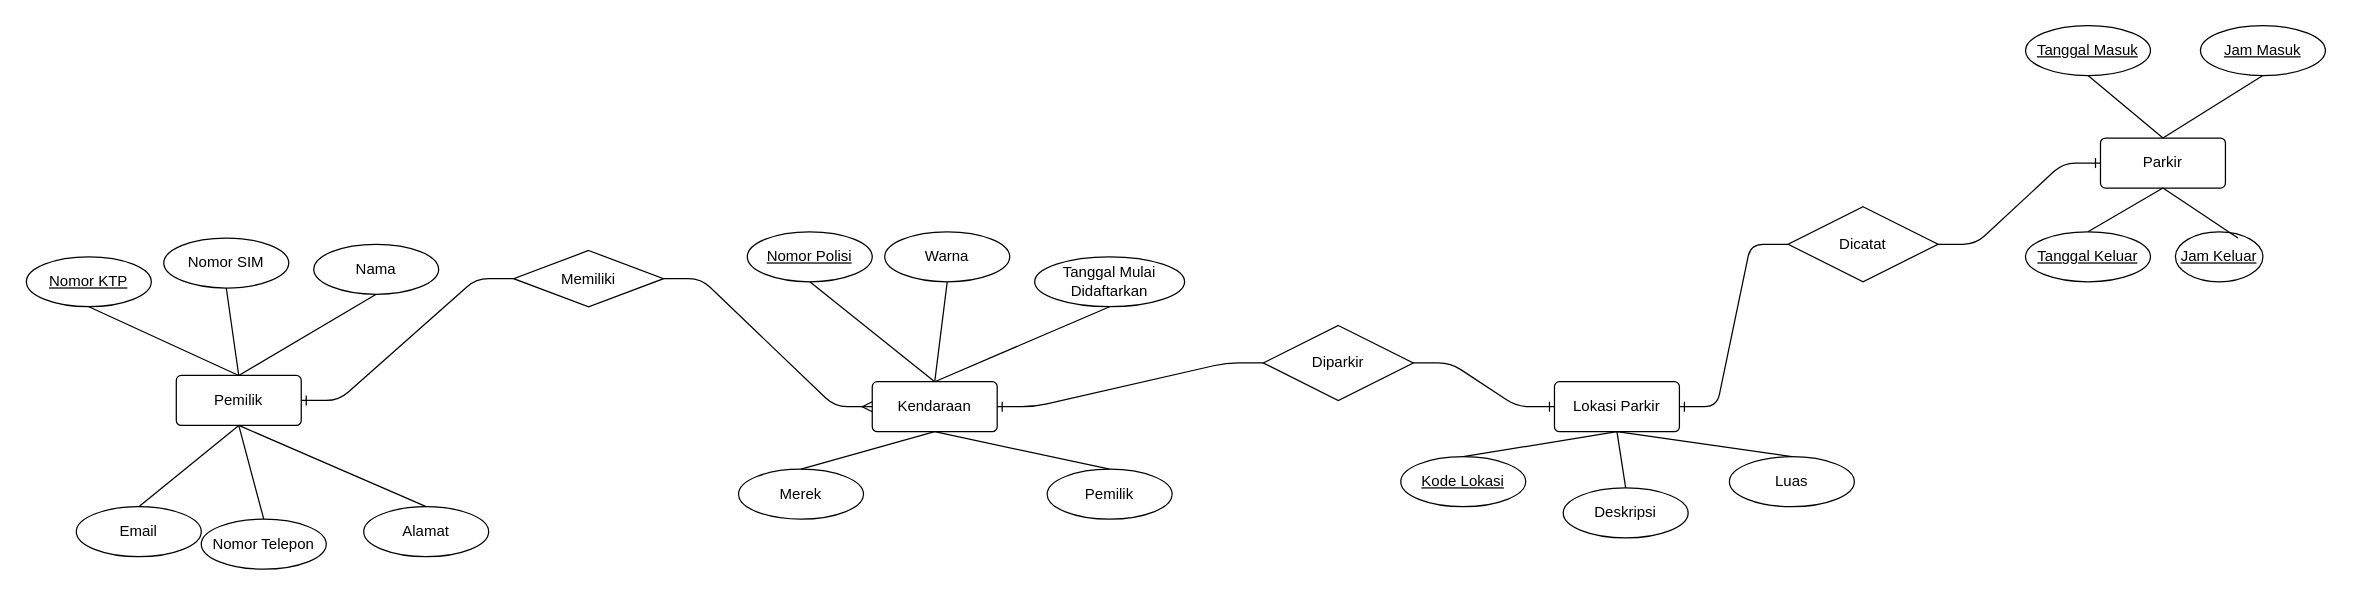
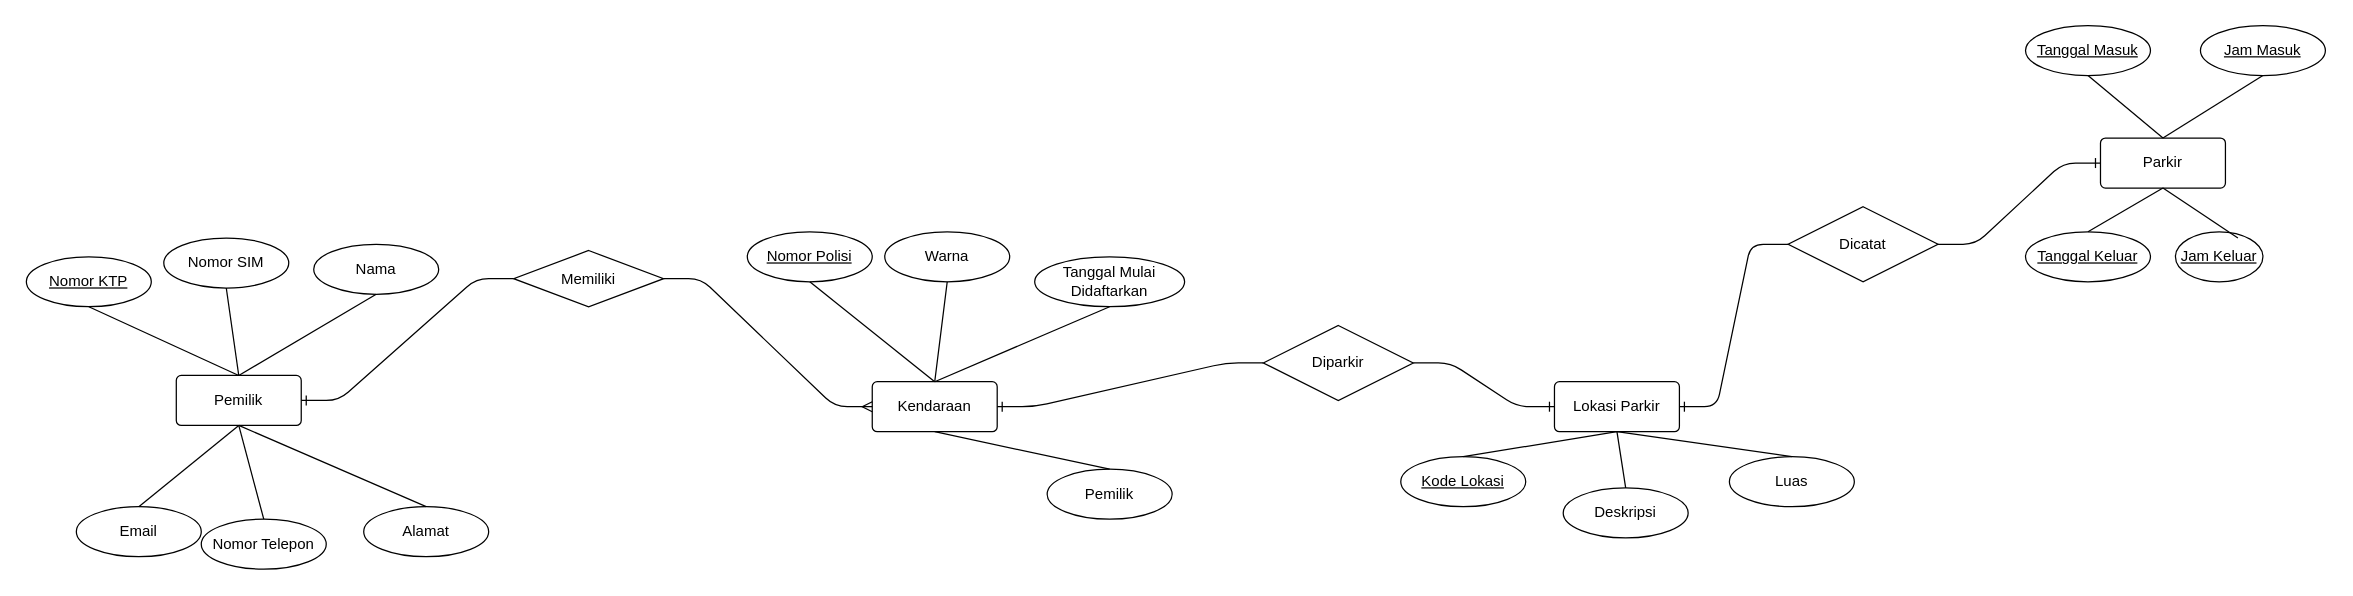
- <mxCell id="18" value="" style="endArrow=none;html=1;entryX=0.5;entryY=0;entryDx=0;entryDy=0;exitX=0.5;exitY=1;exitDx=0;exitDy=0;" edge="1" parent="2" source="10" target="13"><mxGeometry width="50" height="50" relative="1" as="geometry"><mxPoint x="757" y="265" as="sourcePoint" /><mxPoint x="737" y="215" as="targetPoint" /></mxGeometry></mxCell>
- <mxCell id="13" value="Merek" style="ellipse;whiteSpace=wrap;html=1;align=center;" vertex="1" parent="2"><mxGeometry x="570" y="355" width="100" height="40" as="geometry" /></mxCell>
